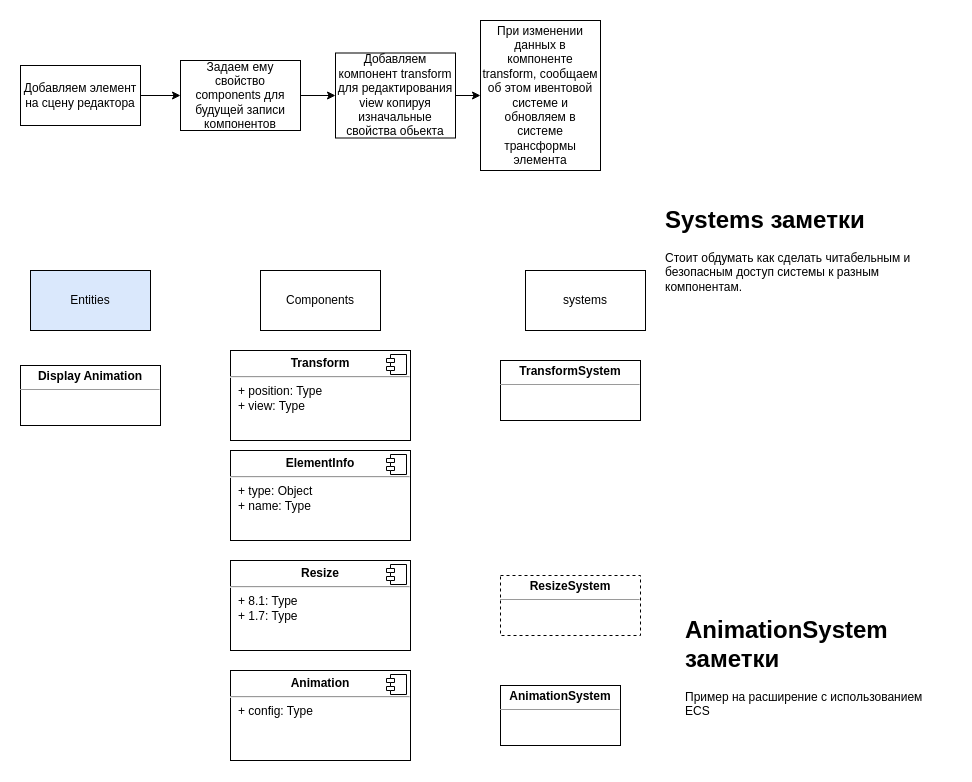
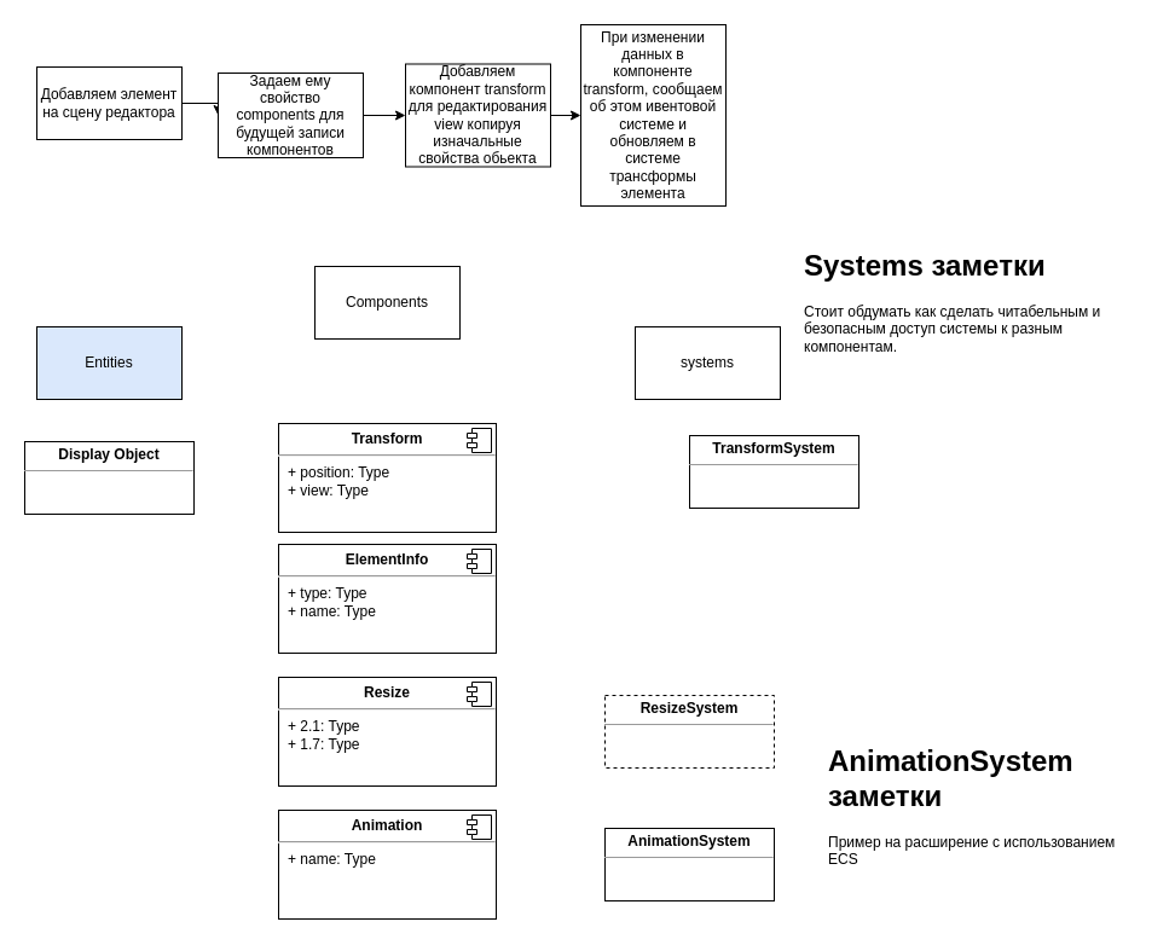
- <mxCell id="10" value="Добавляем элемент на сцену редактора" style="rounded=0;whiteSpace=wrap;html=1;" vertex="1" parent="1"><mxGeometry x="20" y="65" width="120" height="60" as="geometry" /></mxCell>
+ <mxCell id="10" value="Добавляем элемент на сцену редактора" style="rounded=0;whiteSpace=wrap;html=1;" vertex="1" parent="1"><mxGeometry x="30" y="55" width="120" height="60" as="geometry" /></mxCell>
- <mxCell id="3" value="Components&lt;br&gt;" style="rounded=0;whiteSpace=wrap;html=1;" vertex="1" parent="1"><mxGeometry x="260" y="270" width="120" height="60" as="geometry" /></mxCell>
+ <mxCell id="3" value="Components&lt;br&gt;" style="rounded=0;whiteSpace=wrap;html=1;" vertex="1" parent="1"><mxGeometry x="260" y="220" width="120" height="60" as="geometry" /></mxCell>
- <mxCell id="7" value="&lt;p style=&quot;margin: 0px ; margin-top: 4px ; text-align: center&quot;&gt;&lt;b&gt;Display Animation&lt;/b&gt;&lt;/p&gt;&lt;hr size=&quot;1&quot;&gt;&lt;div style=&quot;height: 2px&quot;&gt;&lt;/div&gt;" style="verticalAlign=top;align=left;overflow=fill;fontSize=12;fontFamily=Helvetica;html=1;" vertex="1" parent="1"><mxGeometry x="20" y="365" width="140" height="60" as="geometry" /></mxCell>
+ <mxCell id="7" value="&lt;p style=&quot;margin: 0px ; margin-top: 4px ; text-align: center&quot;&gt;&lt;b&gt;Display Object&lt;/b&gt;&lt;/p&gt;&lt;hr size=&quot;1&quot;&gt;&lt;div style=&quot;height: 2px&quot;&gt;&lt;/div&gt;" style="verticalAlign=top;align=left;overflow=fill;fontSize=12;fontFamily=Helvetica;html=1;" vertex="1" parent="1"><mxGeometry x="20" y="365" width="140" height="60" as="geometry" /></mxCell>
- <mxCell id="8" value="&lt;p style=&quot;margin: 0px ; margin-top: 4px ; text-align: center&quot;&gt;&lt;b&gt;TransformSystem&lt;/b&gt;&lt;/p&gt;&lt;hr size=&quot;1&quot;&gt;&lt;div style=&quot;height: 2px&quot;&gt;&lt;/div&gt;" style="verticalAlign=top;align=left;overflow=fill;fontSize=12;fontFamily=Helvetica;html=1;" vertex="1" parent="1"><mxGeometry x="500" y="360" width="140" height="60" as="geometry" /></mxCell>
+ <mxCell id="8" value="&lt;p style=&quot;margin: 0px ; margin-top: 4px ; text-align: center&quot;&gt;&lt;b&gt;TransformSystem&lt;/b&gt;&lt;/p&gt;&lt;hr size=&quot;1&quot;&gt;&lt;div style=&quot;height: 2px&quot;&gt;&lt;/div&gt;" style="verticalAlign=top;align=left;overflow=fill;fontSize=12;fontFamily=Helvetica;html=1;" vertex="1" parent="1"><mxGeometry x="570" y="360" width="140" height="60" as="geometry" /></mxCell>
- <mxCell id="17" value="&lt;p style=&quot;margin: 0px ; margin-top: 6px ; text-align: center&quot;&gt;&lt;b&gt;ElementInfo&lt;/b&gt;&lt;/p&gt;&lt;hr&gt;&lt;p style=&quot;margin: 0px ; margin-left: 8px&quot;&gt;+ type: Object&lt;br&gt;+ name: Type&lt;/p&gt;" style="align=left;overflow=fill;html=1;dropTarget=0;" vertex="1" parent="1"><mxGeometry x="230" y="450" width="180" height="90" as="geometry" /></mxCell>
+ <mxCell id="17" value="&lt;p style=&quot;margin: 0px ; margin-top: 6px ; text-align: center&quot;&gt;&lt;b&gt;ElementInfo&lt;/b&gt;&lt;/p&gt;&lt;hr&gt;&lt;p style=&quot;margin: 0px ; margin-left: 8px&quot;&gt;+ type: Type&lt;br&gt;+ name: Type&lt;/p&gt;" style="align=left;overflow=fill;html=1;dropTarget=0;" vertex="1" parent="1"><mxGeometry x="230" y="450" width="180" height="90" as="geometry" /></mxCell>
- <mxCell id="19" value="&lt;p style=&quot;margin: 0px ; margin-top: 6px ; text-align: center&quot;&gt;&lt;b&gt;Resize&lt;/b&gt;&lt;/p&gt;&lt;hr&gt;&lt;p style=&quot;margin: 0px ; margin-left: 8px&quot;&gt;+ 8.1: Type&lt;br&gt;+ 1.7: Type&lt;/p&gt;" style="align=left;overflow=fill;html=1;dropTarget=0;" vertex="1" parent="1"><mxGeometry x="230" y="560" width="180" height="90" as="geometry" /></mxCell>
+ <mxCell id="19" value="&lt;p style=&quot;margin: 0px ; margin-top: 6px ; text-align: center&quot;&gt;&lt;b&gt;Resize&lt;/b&gt;&lt;/p&gt;&lt;hr&gt;&lt;p style=&quot;margin: 0px ; margin-left: 8px&quot;&gt;+ 2.1: Type&lt;br&gt;+ 1.7: Type&lt;/p&gt;" style="align=left;overflow=fill;html=1;dropTarget=0;" vertex="1" parent="1"><mxGeometry x="230" y="560" width="180" height="90" as="geometry" /></mxCell>
- <mxCell id="22" value="&lt;p style=&quot;margin: 0px ; margin-top: 6px ; text-align: center&quot;&gt;&lt;b&gt;Animation&lt;/b&gt;&lt;/p&gt;&lt;hr&gt;&lt;p style=&quot;margin: 0px ; margin-left: 8px&quot;&gt;+ config: Type&lt;br&gt;&lt;br&gt;&lt;/p&gt;" style="align=left;overflow=fill;html=1;dropTarget=0;" vertex="1" parent="1"><mxGeometry x="230" y="670" width="180" height="90" as="geometry" /></mxCell>
+ <mxCell id="22" value="&lt;p style=&quot;margin: 0px ; margin-top: 6px ; text-align: center&quot;&gt;&lt;b&gt;Animation&lt;/b&gt;&lt;/p&gt;&lt;hr&gt;&lt;p style=&quot;margin: 0px ; margin-left: 8px&quot;&gt;+ name: Type&lt;br&gt;&lt;br&gt;&lt;/p&gt;" style="align=left;overflow=fill;html=1;dropTarget=0;" vertex="1" parent="1"><mxGeometry x="230" y="670" width="180" height="90" as="geometry" /></mxCell>
- <mxCell id="24" value="&lt;p style=&quot;margin: 0px ; margin-top: 4px ; text-align: center&quot;&gt;&lt;b&gt;AnimationSystem&lt;/b&gt;&lt;/p&gt;&lt;hr size=&quot;1&quot;&gt;&lt;div style=&quot;height: 2px&quot;&gt;&lt;/div&gt;" style="verticalAlign=top;align=left;overflow=fill;fontSize=12;fontFamily=Helvetica;html=1;" vertex="1" parent="1"><mxGeometry x="500" y="685" width="120" height="60" as="geometry" /></mxCell>
+ <mxCell id="24" value="&lt;p style=&quot;margin: 0px ; margin-top: 4px ; text-align: center&quot;&gt;&lt;b&gt;AnimationSystem&lt;/b&gt;&lt;/p&gt;&lt;hr size=&quot;1&quot;&gt;&lt;div style=&quot;height: 2px&quot;&gt;&lt;/div&gt;" style="verticalAlign=top;align=left;overflow=fill;fontSize=12;fontFamily=Helvetica;html=1;" vertex="1" parent="1"><mxGeometry x="500" y="685" width="140" height="60" as="geometry" /></mxCell>
